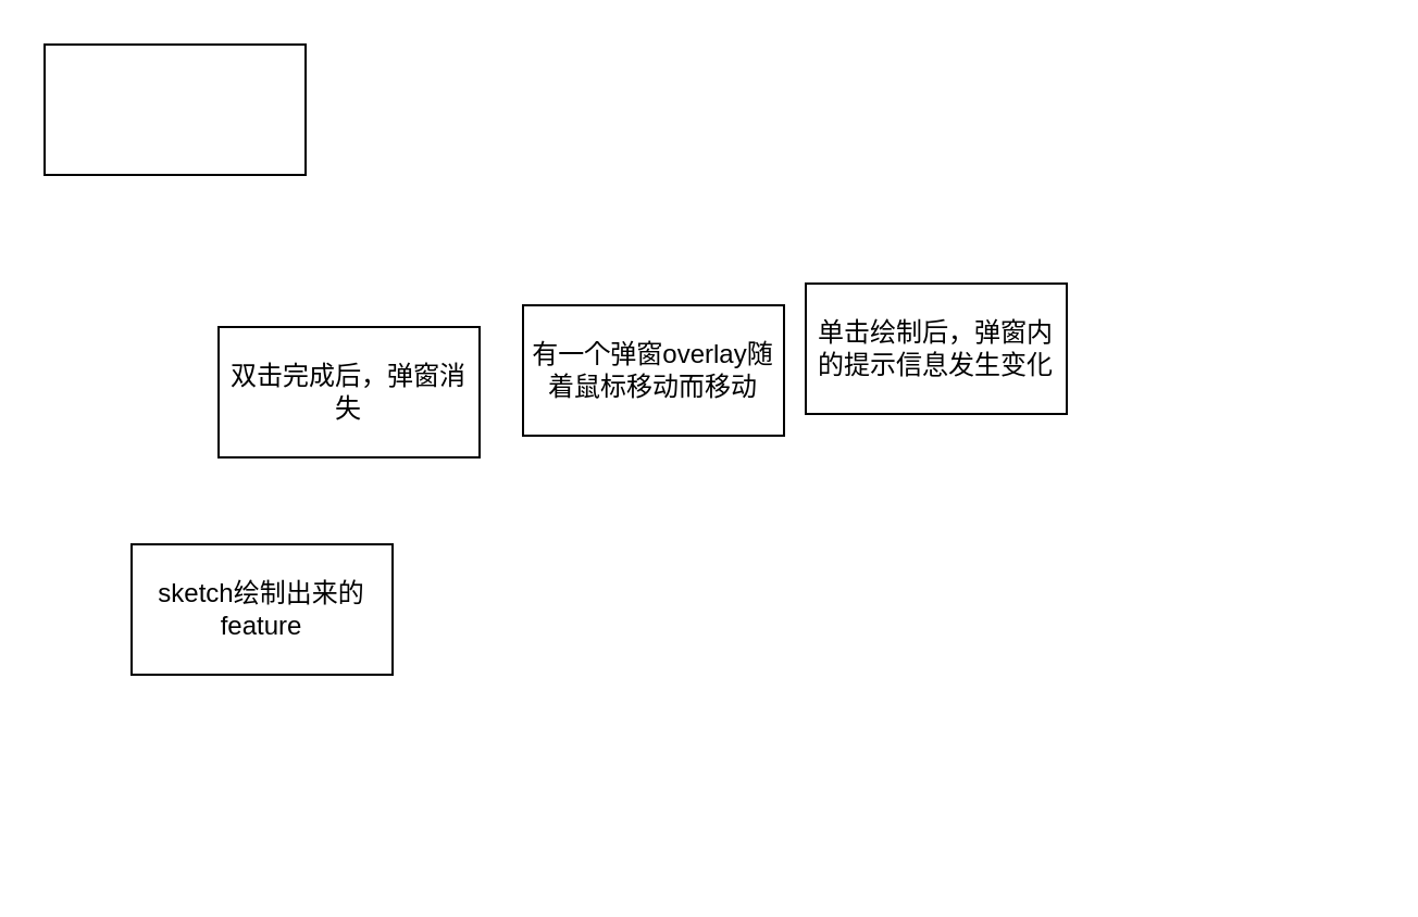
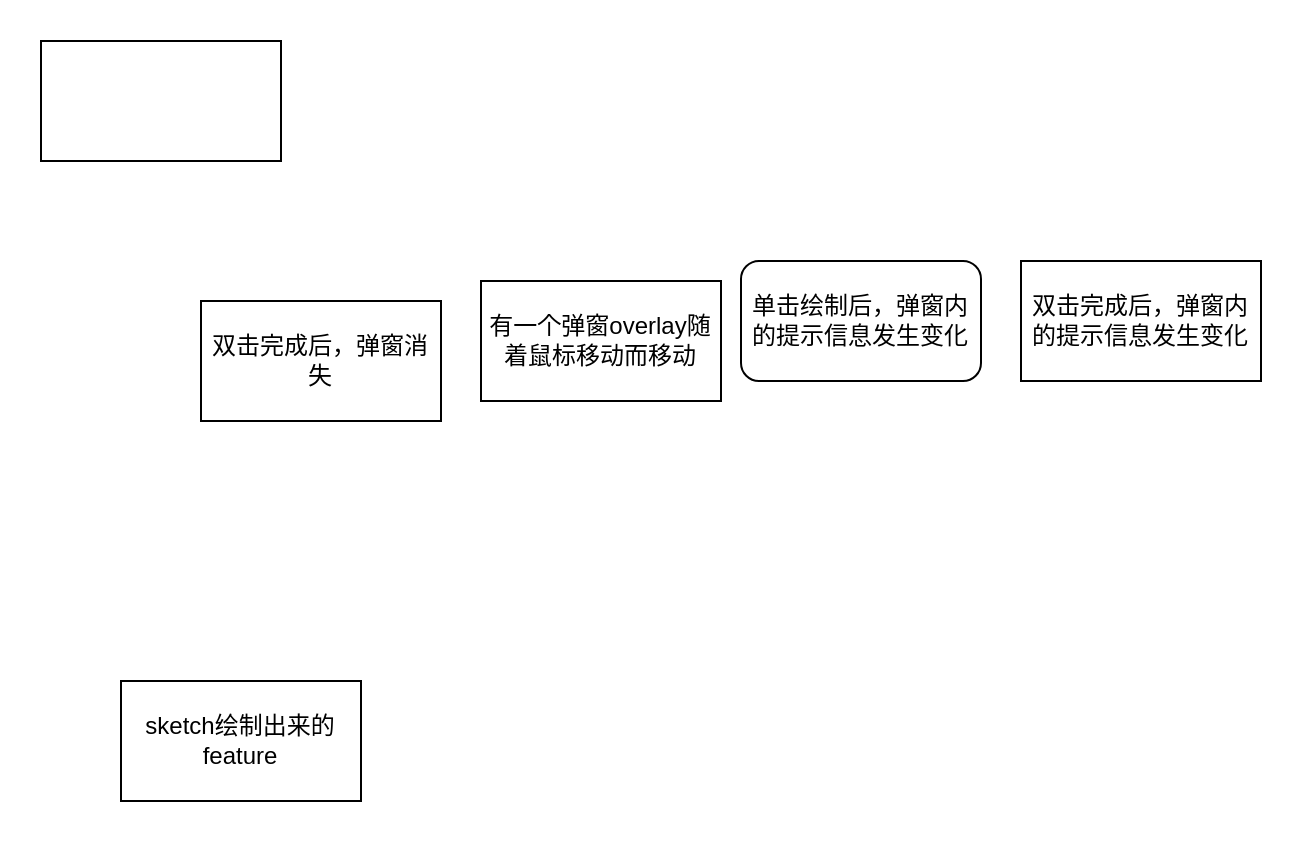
- <mxCell id="4" value="单击绘制后，弹窗内的提示信息发生变化&lt;br&gt;" style="rounded=0;whiteSpace=wrap;html=1;" vertex="1" parent="1"><mxGeometry x="370" y="130" width="120" height="60" as="geometry" /></mxCell>
+ <mxCell id="4" value="单击绘制后，弹窗内的提示信息发生变化&lt;br&gt;" style="whiteSpace=wrap;html=1;rounded=1;" vertex="1" parent="1"><mxGeometry x="370" y="130" width="120" height="60" as="geometry" /></mxCell>
+ <mxCell id="5" value="双击完成后，弹窗内的提示信息发生变化&lt;br&gt;" style="rounded=0;whiteSpace=wrap;html=1;" vertex="1" parent="1"><mxGeometry x="510" y="130" width="120" height="60" as="geometry" /></mxCell>
- <mxCell id="6" value="sketch绘制出来的feature&lt;br&gt;" style="rounded=0;whiteSpace=wrap;html=1;" vertex="1" parent="1"><mxGeometry x="60" y="250" width="120" height="60" as="geometry" /></mxCell>
+ <mxCell id="6" value="sketch绘制出来的feature&lt;br&gt;" style="rounded=0;whiteSpace=wrap;html=1;" vertex="1" parent="1"><mxGeometry x="60" y="340" width="120" height="60" as="geometry" /></mxCell>
